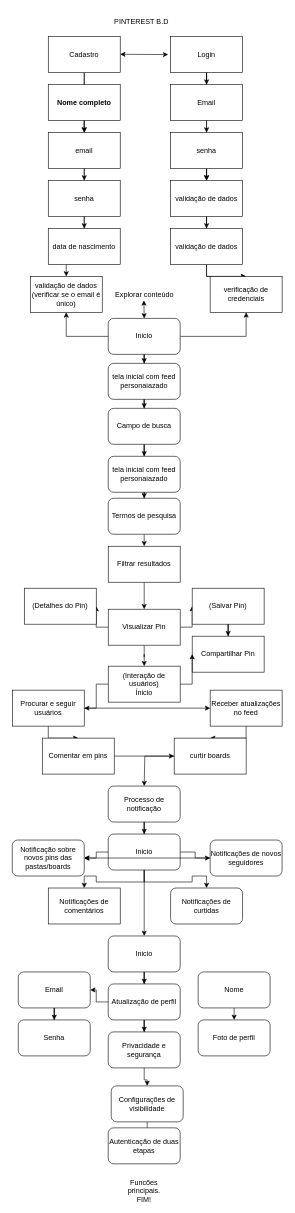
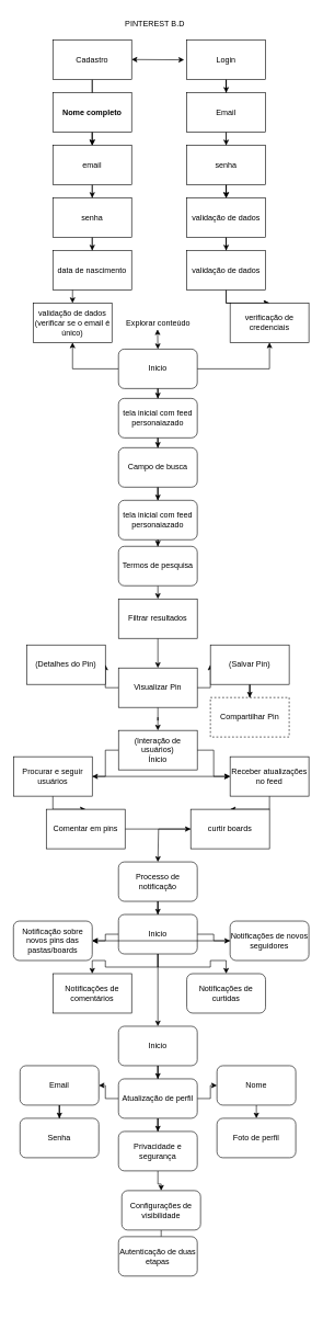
- <mxCell id="51" value="Compartilhar Pin" style="rounded=0;whiteSpace=wrap;html=1;" parent="1" vertex="1"><mxGeometry x="320" y="1060" width="120" height="60" as="geometry" /></mxCell>
+ <mxCell id="51" value="Compartilhar Pin" style="rounded=0;whiteSpace=wrap;html=1;dashed=1;" parent="1" vertex="1"><mxGeometry x="320" y="1060" width="120" height="60" as="geometry" /></mxCell>
- <mxCell id="53" value="" style="edgeStyle=orthogonalEdgeStyle;rounded=0;orthogonalLoop=1;jettySize=auto;html=1;" edge="1" parent="1" source="54" target="51"><mxGeometry relative="1" as="geometry" /></mxCell>
+ <mxCell id="53" value="" style="edgeStyle=orthogonalEdgeStyle;rounded=0;orthogonalLoop=1;jettySize=auto;html=1;" edge="1" parent="1" source="54" target="59"><mxGeometry relative="1" as="geometry" /></mxCell>
+ <mxCell id="79" value="" style="edgeStyle=orthogonalEdgeStyle;rounded=0;orthogonalLoop=1;jettySize=auto;html=1;" edge="1" parent="1" source="82" target="84"><mxGeometry relative="1" as="geometry" /></mxCell>
- <mxCell id="94" value="Funcões principais.&lt;br&gt;FIM!" style="text;strokeColor=none;align=center;fillColor=none;html=1;verticalAlign=middle;whiteSpace=wrap;rounded=0;" vertex="1" parent="1"><mxGeometry x="210" y="1970" width="60" height="30" as="geometry" /></mxCell>
